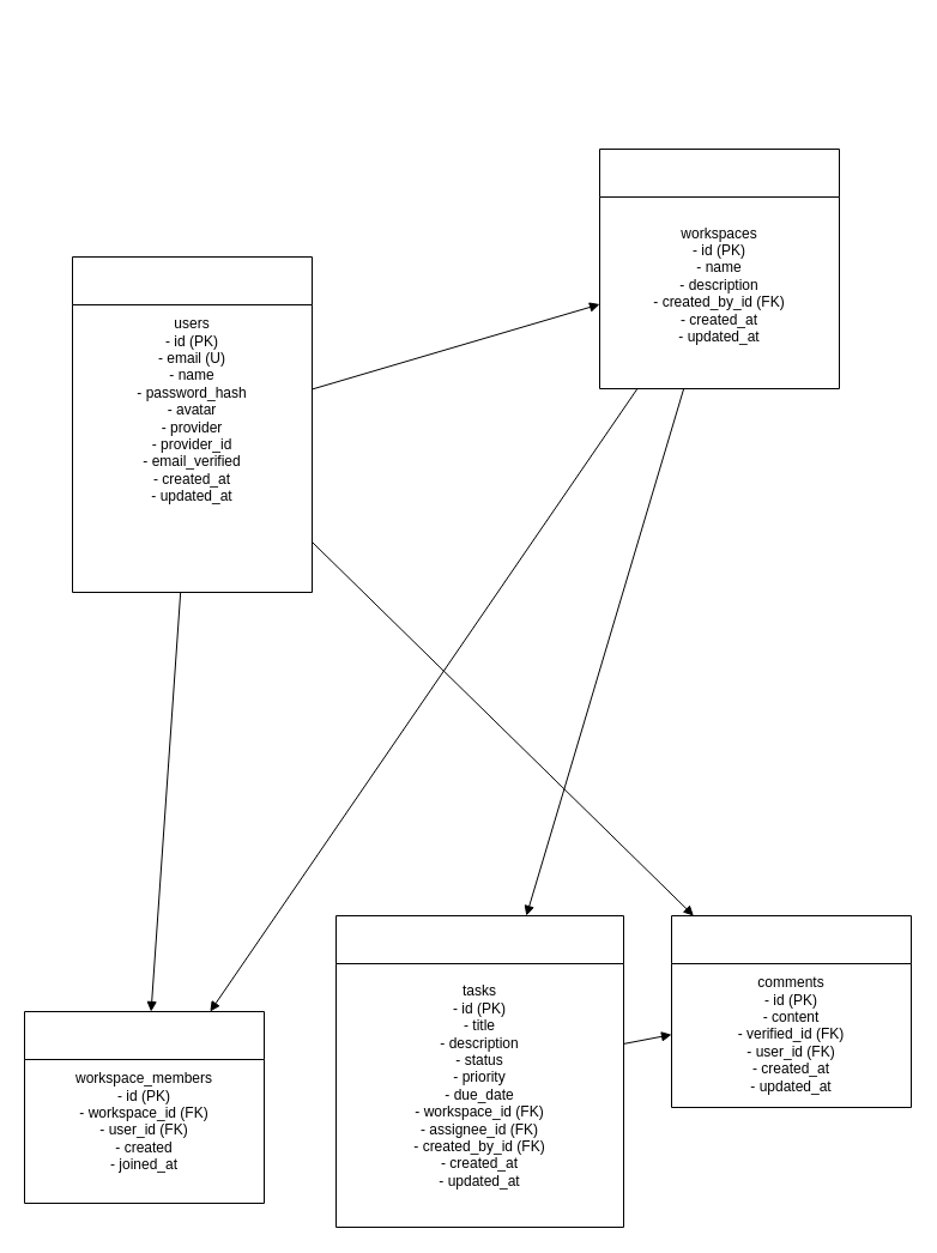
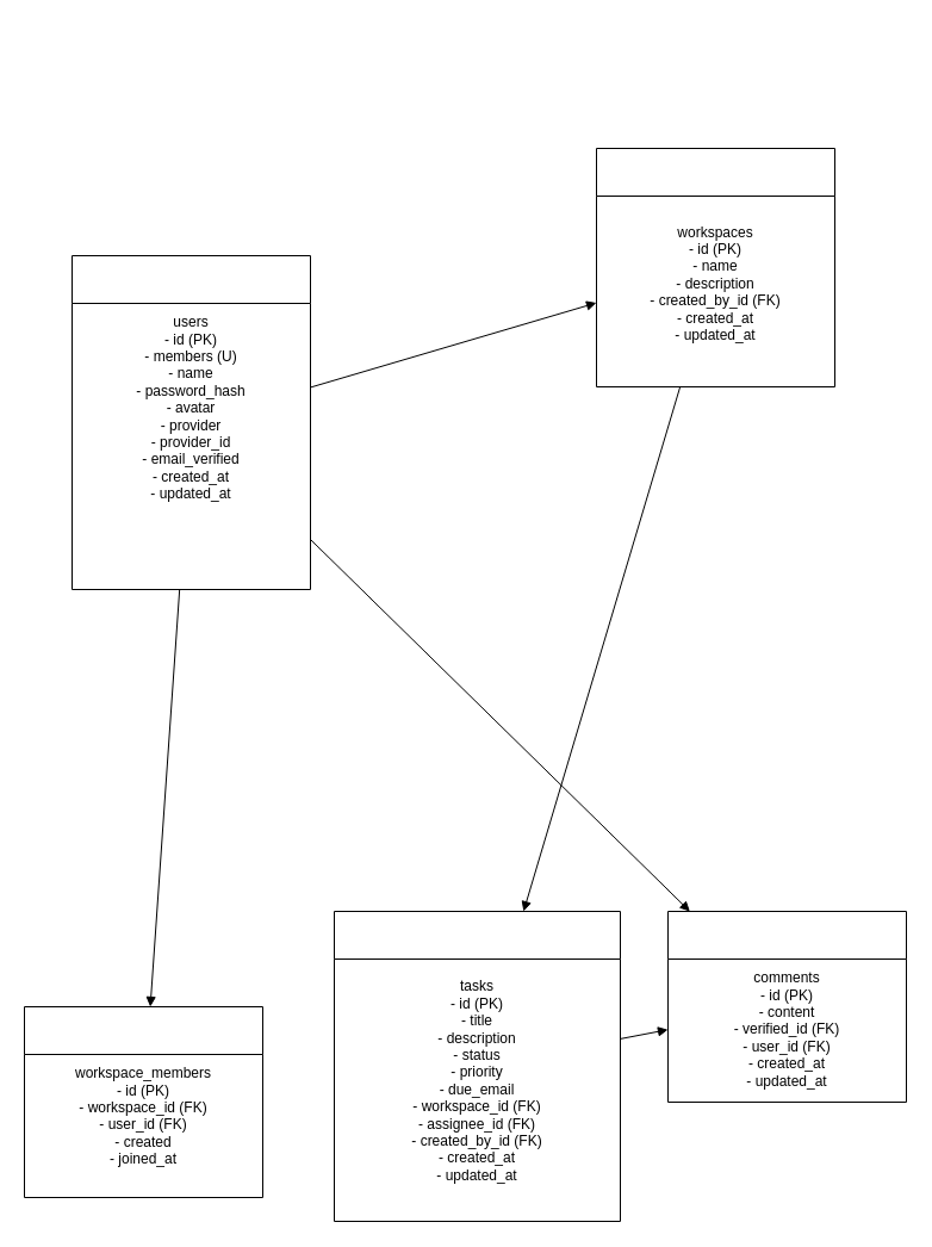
- <mxCell id="2" value="&lt;div&gt;&lt;br&gt;&lt;/div&gt;&lt;div&gt;&lt;br&gt;&lt;/div&gt;&lt;div&gt;&lt;br&gt;&lt;/div&gt;&lt;div&gt;&lt;br&gt;&lt;/div&gt;&lt;div&gt;&lt;br&gt;&lt;/div&gt;&lt;div&gt;&lt;br&gt;&lt;/div&gt;&lt;div&gt;&lt;br&gt;&lt;/div&gt;&lt;div&gt;&lt;br&gt;&lt;/div&gt;&lt;div&gt;&lt;br&gt;&lt;/div&gt;&lt;div&gt;&lt;br&gt;&lt;/div&gt;&lt;div&gt;&lt;br&gt;&lt;/div&gt;&lt;div&gt;&lt;br&gt;&lt;/div&gt;&lt;div&gt;&lt;br&gt;&lt;/div&gt;&lt;div&gt;&lt;br&gt;&lt;/div&gt;&lt;div&gt;&lt;br&gt;&lt;/div&gt;users&lt;br&gt;- id (PK)&lt;br&gt;- email (U)&lt;br&gt;- name&lt;br&gt;- password_hash&lt;br&gt;- avatar&lt;br&gt;- provider&lt;br&gt;- provider_id&lt;br&gt;- email_verified&lt;br&gt;- created_at&lt;br&gt;- updated_at" style="shape=swimlane;whiteSpace=wrap;html=1;" parent="1" vertex="1"><mxGeometry x="60" y="110" width="200" height="280" as="geometry" /></mxCell>
+ <mxCell id="2" value="&lt;div&gt;&lt;br&gt;&lt;/div&gt;&lt;div&gt;&lt;br&gt;&lt;/div&gt;&lt;div&gt;&lt;br&gt;&lt;/div&gt;&lt;div&gt;&lt;br&gt;&lt;/div&gt;&lt;div&gt;&lt;br&gt;&lt;/div&gt;&lt;div&gt;&lt;br&gt;&lt;/div&gt;&lt;div&gt;&lt;br&gt;&lt;/div&gt;&lt;div&gt;&lt;br&gt;&lt;/div&gt;&lt;div&gt;&lt;br&gt;&lt;/div&gt;&lt;div&gt;&lt;br&gt;&lt;/div&gt;&lt;div&gt;&lt;br&gt;&lt;/div&gt;&lt;div&gt;&lt;br&gt;&lt;/div&gt;&lt;div&gt;&lt;br&gt;&lt;/div&gt;&lt;div&gt;&lt;br&gt;&lt;/div&gt;&lt;div&gt;&lt;br&gt;&lt;/div&gt;users&lt;br&gt;- id (PK)&lt;br&gt;- members (U)&lt;br&gt;- name&lt;br&gt;- password_hash&lt;br&gt;- avatar&lt;br&gt;- provider&lt;br&gt;- provider_id&lt;br&gt;- email_verified&lt;br&gt;- created_at&lt;br&gt;- updated_at" style="shape=swimlane;whiteSpace=wrap;html=1;" parent="1" vertex="1"><mxGeometry x="60" y="110" width="200" height="280" as="geometry" /></mxCell>
- <mxCell id="11" style="endArrow=block;html=1;" parent="1" source="3" target="4" edge="1"><mxGeometry relative="1" as="geometry" /></mxCell>
- <mxCell id="5" value="&lt;div&gt;&lt;br&gt;&lt;/div&gt;&lt;div&gt;&lt;br&gt;&lt;/div&gt;&lt;div&gt;&lt;br&gt;&lt;/div&gt;&lt;div&gt;&lt;br&gt;&lt;/div&gt;&lt;div&gt;&lt;br&gt;&lt;/div&gt;&lt;div&gt;&lt;br&gt;&lt;/div&gt;&lt;div&gt;&lt;br&gt;&lt;/div&gt;&lt;div&gt;&lt;br&gt;&lt;/div&gt;&lt;div&gt;&lt;br&gt;&lt;/div&gt;&lt;div&gt;&lt;br&gt;&lt;/div&gt;&lt;div&gt;&lt;br&gt;&lt;/div&gt;&lt;div&gt;&lt;br&gt;&lt;/div&gt;&lt;div&gt;&lt;br&gt;&lt;/div&gt;&lt;div&gt;&lt;br&gt;&lt;/div&gt;&lt;div&gt;&lt;br&gt;&lt;/div&gt;&lt;div&gt;&lt;br&gt;&lt;/div&gt;&lt;div&gt;&lt;br&gt;&lt;/div&gt;tasks&lt;br&gt;- id (PK)&lt;br&gt;- title&lt;br&gt;- description&lt;br&gt;- status&lt;br&gt;- priority&lt;br&gt;- due_date&lt;br&gt;- workspace_id (FK)&lt;br&gt;- assignee_id (FK)&lt;br&gt;- created_by_id (FK)&lt;br&gt;- created_at&lt;br&gt;- updated_at" style="shape=swimlane;whiteSpace=wrap;html=1;" parent="1" vertex="1"><mxGeometry x="280" y="660" width="240" height="260" as="geometry" /></mxCell>
+ <mxCell id="5" value="&lt;div&gt;&lt;br&gt;&lt;/div&gt;&lt;div&gt;&lt;br&gt;&lt;/div&gt;&lt;div&gt;&lt;br&gt;&lt;/div&gt;&lt;div&gt;&lt;br&gt;&lt;/div&gt;&lt;div&gt;&lt;br&gt;&lt;/div&gt;&lt;div&gt;&lt;br&gt;&lt;/div&gt;&lt;div&gt;&lt;br&gt;&lt;/div&gt;&lt;div&gt;&lt;br&gt;&lt;/div&gt;&lt;div&gt;&lt;br&gt;&lt;/div&gt;&lt;div&gt;&lt;br&gt;&lt;/div&gt;&lt;div&gt;&lt;br&gt;&lt;/div&gt;&lt;div&gt;&lt;br&gt;&lt;/div&gt;&lt;div&gt;&lt;br&gt;&lt;/div&gt;&lt;div&gt;&lt;br&gt;&lt;/div&gt;&lt;div&gt;&lt;br&gt;&lt;/div&gt;&lt;div&gt;&lt;br&gt;&lt;/div&gt;&lt;div&gt;&lt;br&gt;&lt;/div&gt;tasks&lt;br&gt;- id (PK)&lt;br&gt;- title&lt;br&gt;- description&lt;br&gt;- status&lt;br&gt;- priority&lt;br&gt;- due_email&lt;br&gt;- workspace_id (FK)&lt;br&gt;- assignee_id (FK)&lt;br&gt;- created_by_id (FK)&lt;br&gt;- created_at&lt;br&gt;- updated_at" style="shape=swimlane;whiteSpace=wrap;html=1;" parent="1" vertex="1"><mxGeometry x="280" y="660" width="240" height="260" as="geometry" /></mxCell>
